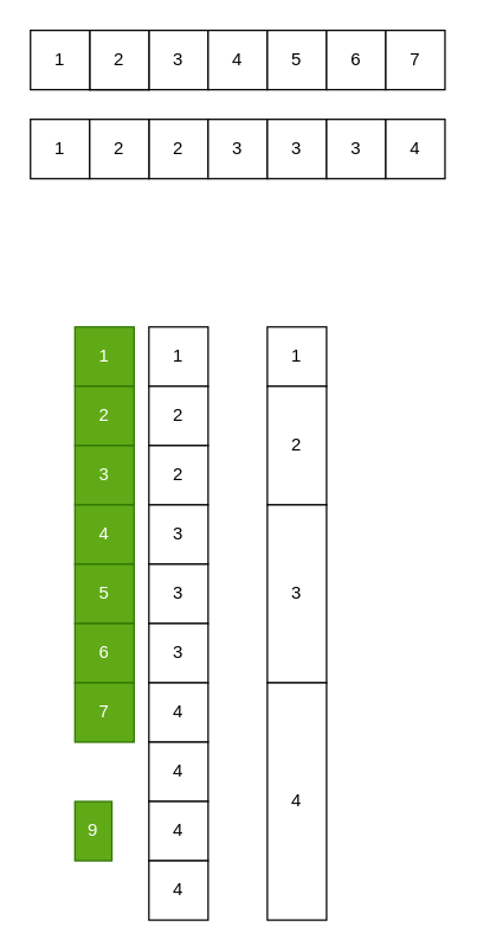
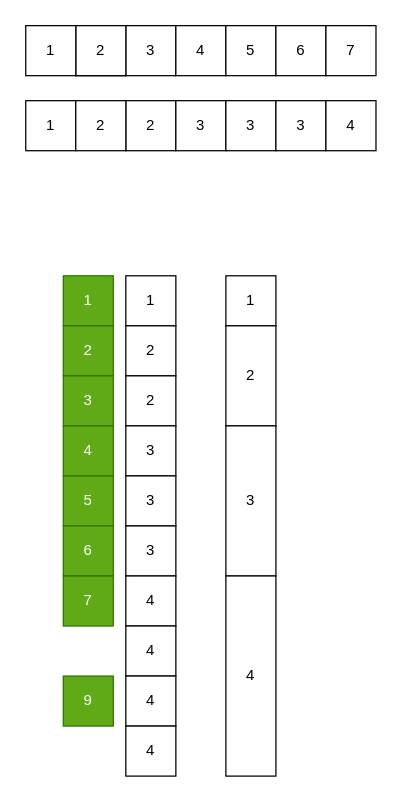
- <mxCell id="34" value="9" style="rounded=0;whiteSpace=wrap;html=1;fillColor=#60a917;fontColor=#ffffff;strokeColor=#2D7600;" vertex="1" parent="1"><mxGeometry x="50" y="540" width="25" height="40" as="geometry" /></mxCell>
+ <mxCell id="34" value="9" style="rounded=0;whiteSpace=wrap;html=1;fillColor=#60a917;fontColor=#ffffff;strokeColor=#2D7600;" vertex="1" parent="1"><mxGeometry x="50" y="540" width="40" height="40" as="geometry" /></mxCell>
